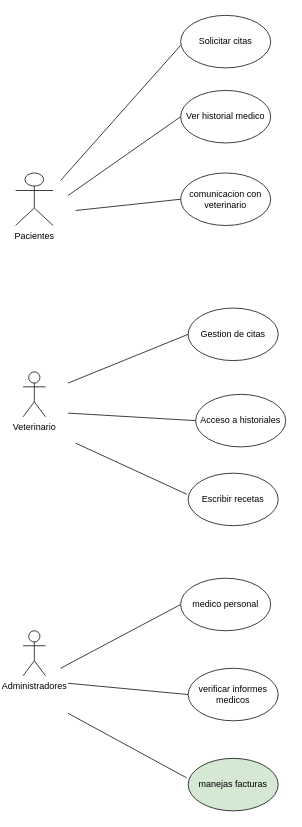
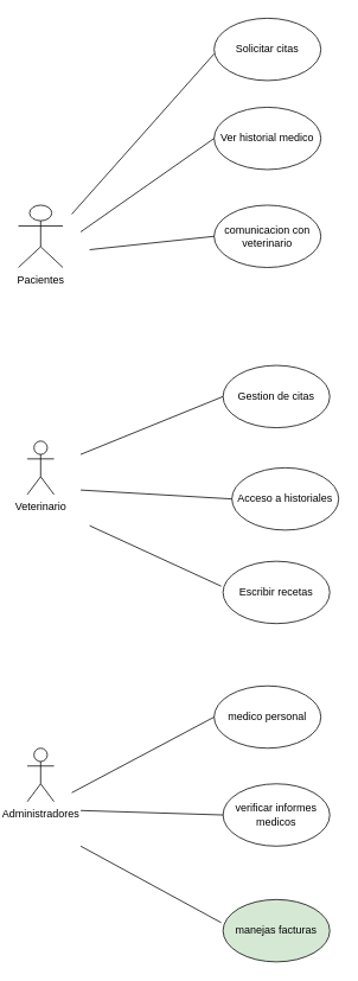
- <mxCell id="18" value="verificar informes medicos" style="ellipse;whiteSpace=wrap;html=1;" vertex="1" parent="1"><mxGeometry x="250" y="890" width="120" height="70" as="geometry" /></mxCell>
+ <mxCell id="18" value="verificar informes medicos" style="ellipse;whiteSpace=wrap;html=1;" vertex="1" parent="1"><mxGeometry x="250" y="880" width="120" height="70" as="geometry" /></mxCell>
